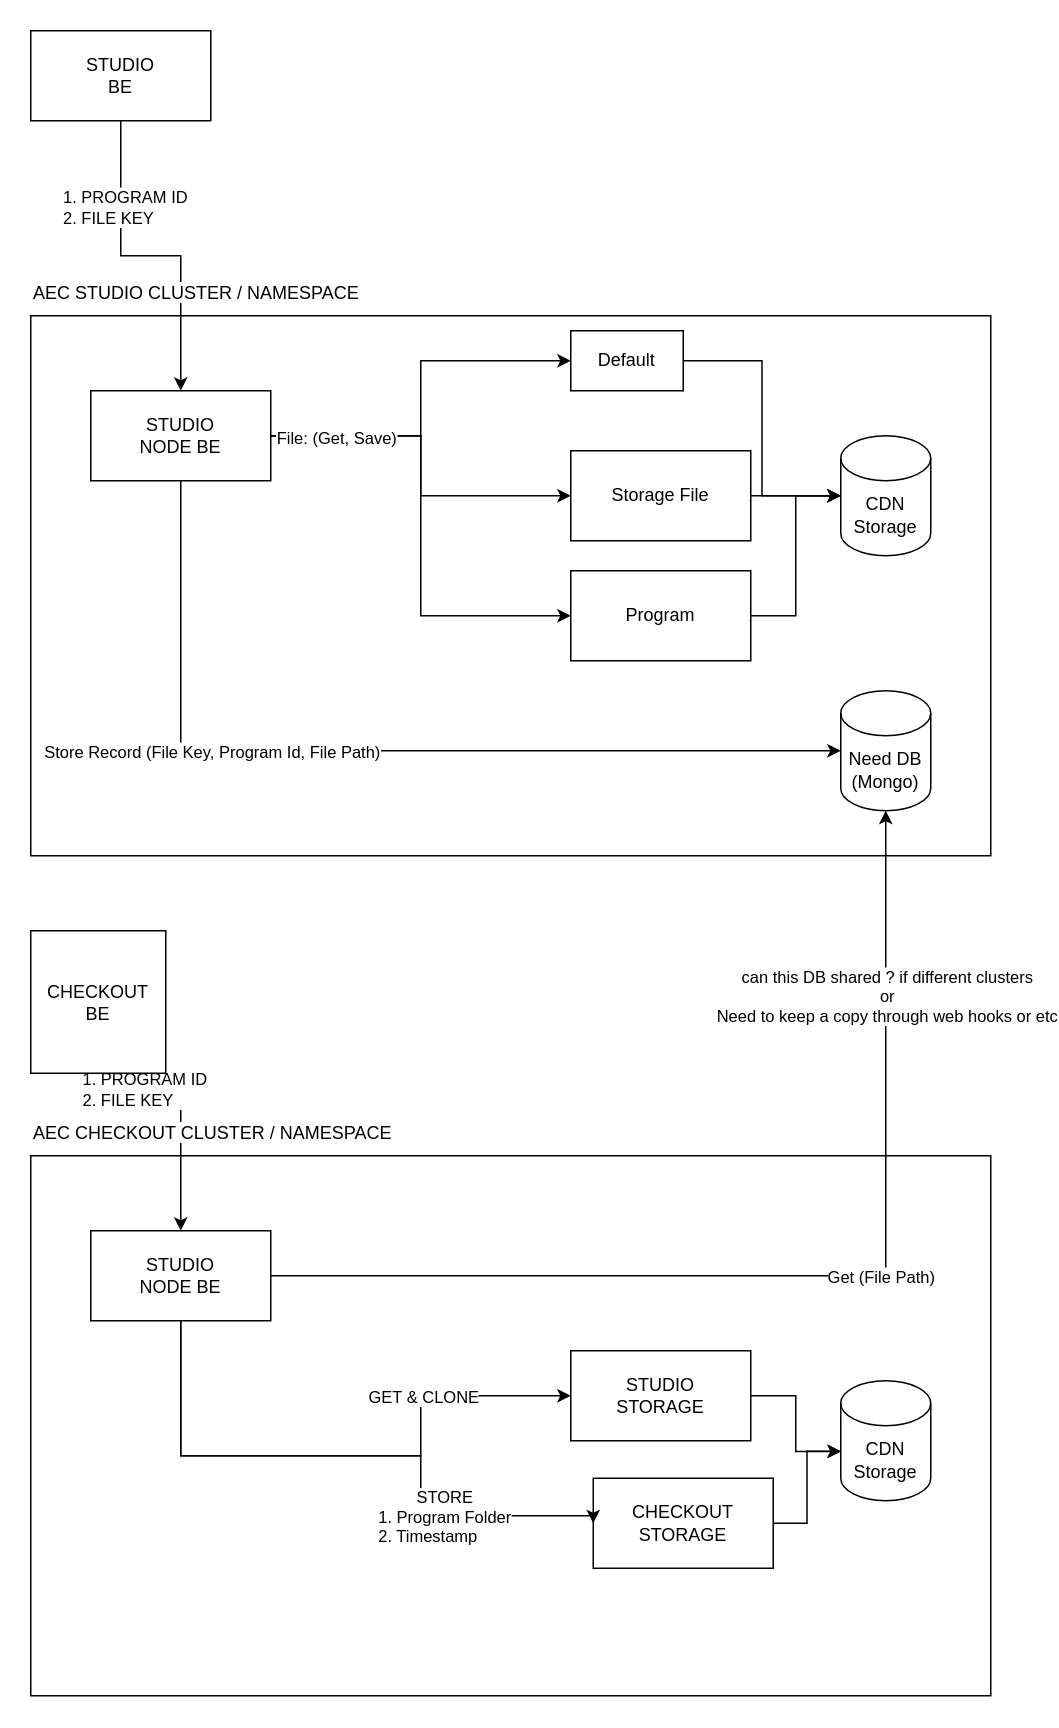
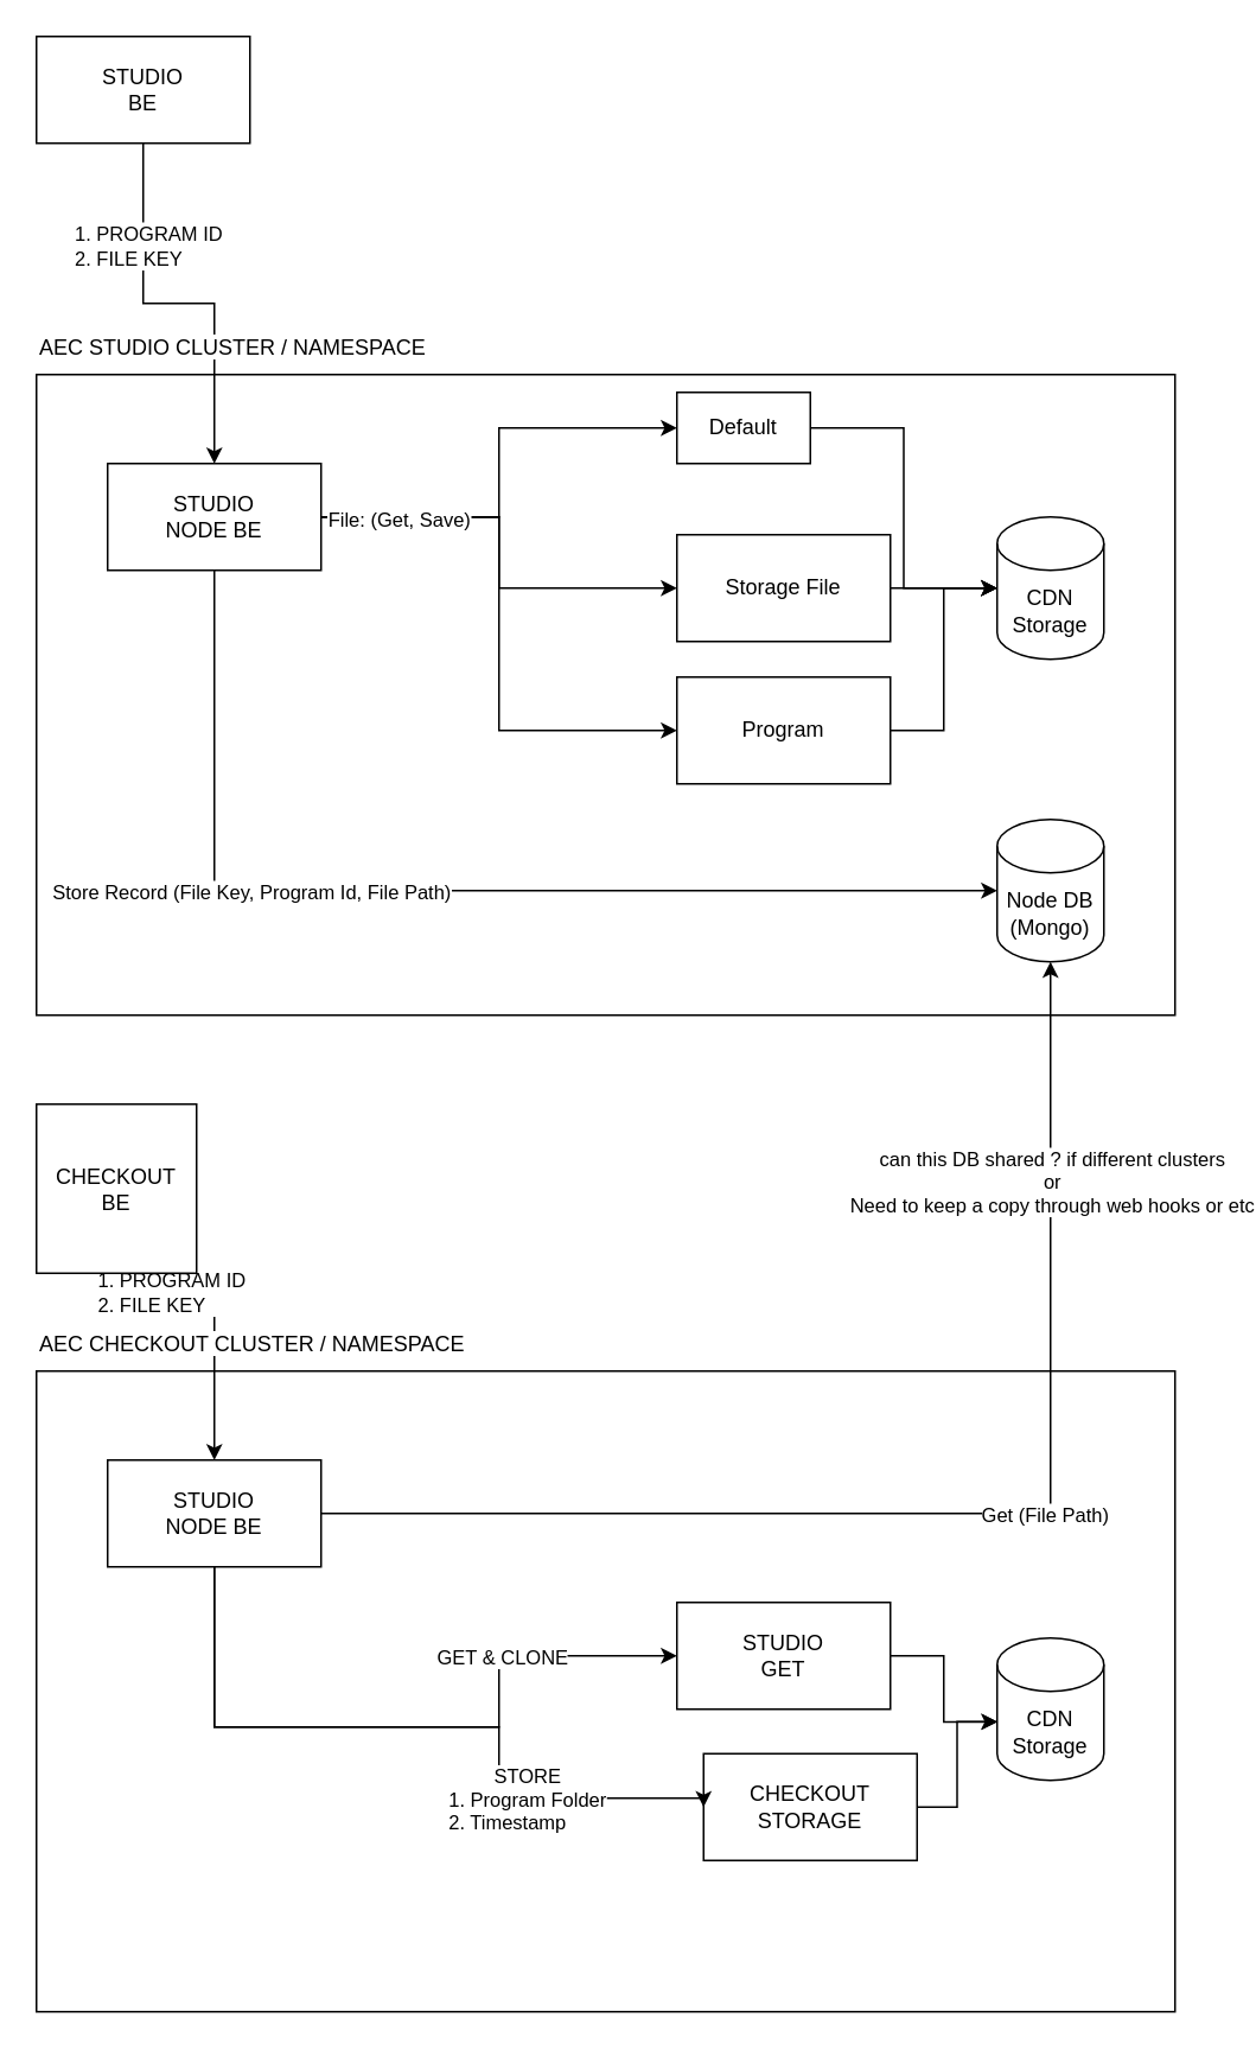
- <mxCell id="12" value="Need DB&lt;br&gt;(Mongo)" style="shape=cylinder3;whiteSpace=wrap;html=1;boundedLbl=1;backgroundOutline=1;size=15;" vertex="1" parent="1"><mxGeometry x="560" y="460" width="60" height="80" as="geometry" /></mxCell>
+ <mxCell id="12" value="Node DB&lt;br&gt;(Mongo)" style="shape=cylinder3;whiteSpace=wrap;html=1;boundedLbl=1;backgroundOutline=1;size=15;" vertex="1" parent="1"><mxGeometry x="560" y="460" width="60" height="80" as="geometry" /></mxCell>
- <mxCell id="36" value="STUDIO&lt;br&gt;STORAGE" style="rounded=0;whiteSpace=wrap;html=1;fillColor=none;" vertex="1" parent="1"><mxGeometry x="380" y="900" width="120" height="60" as="geometry" /></mxCell>
+ <mxCell id="36" value="STUDIO&lt;br&gt;GET" style="rounded=0;whiteSpace=wrap;html=1;fillColor=none;" vertex="1" parent="1"><mxGeometry x="380" y="900" width="120" height="60" as="geometry" /></mxCell>
